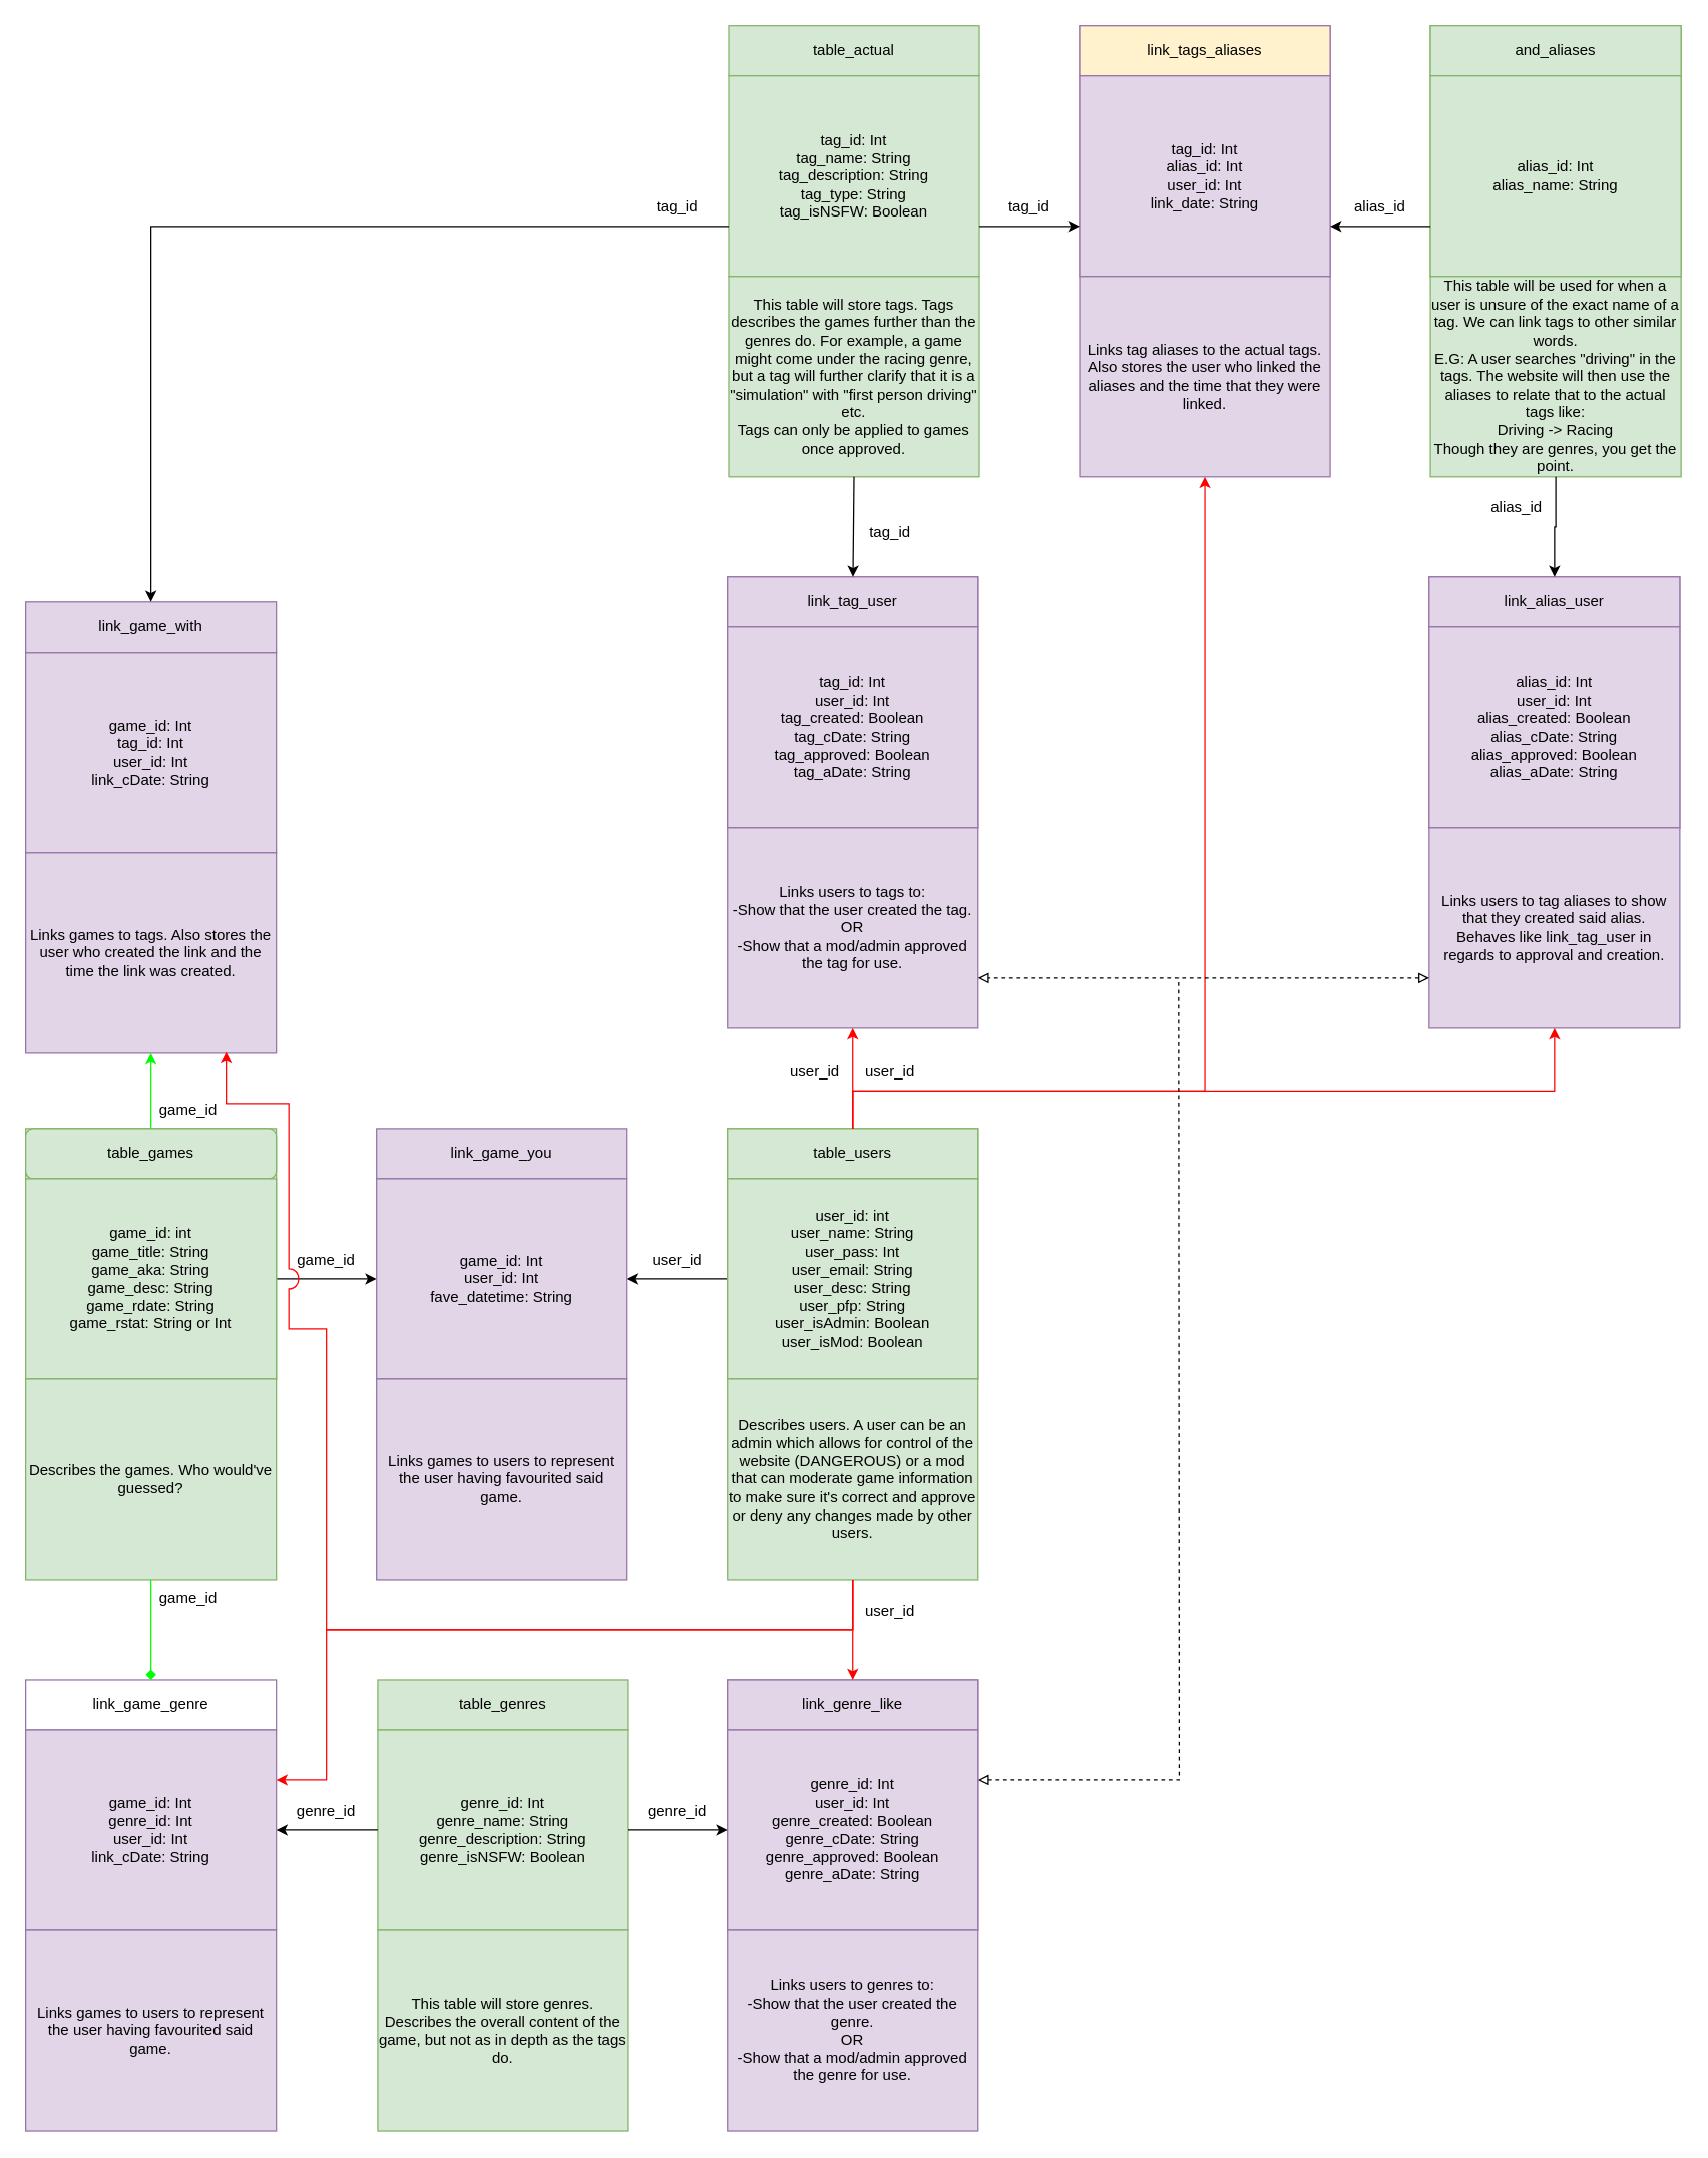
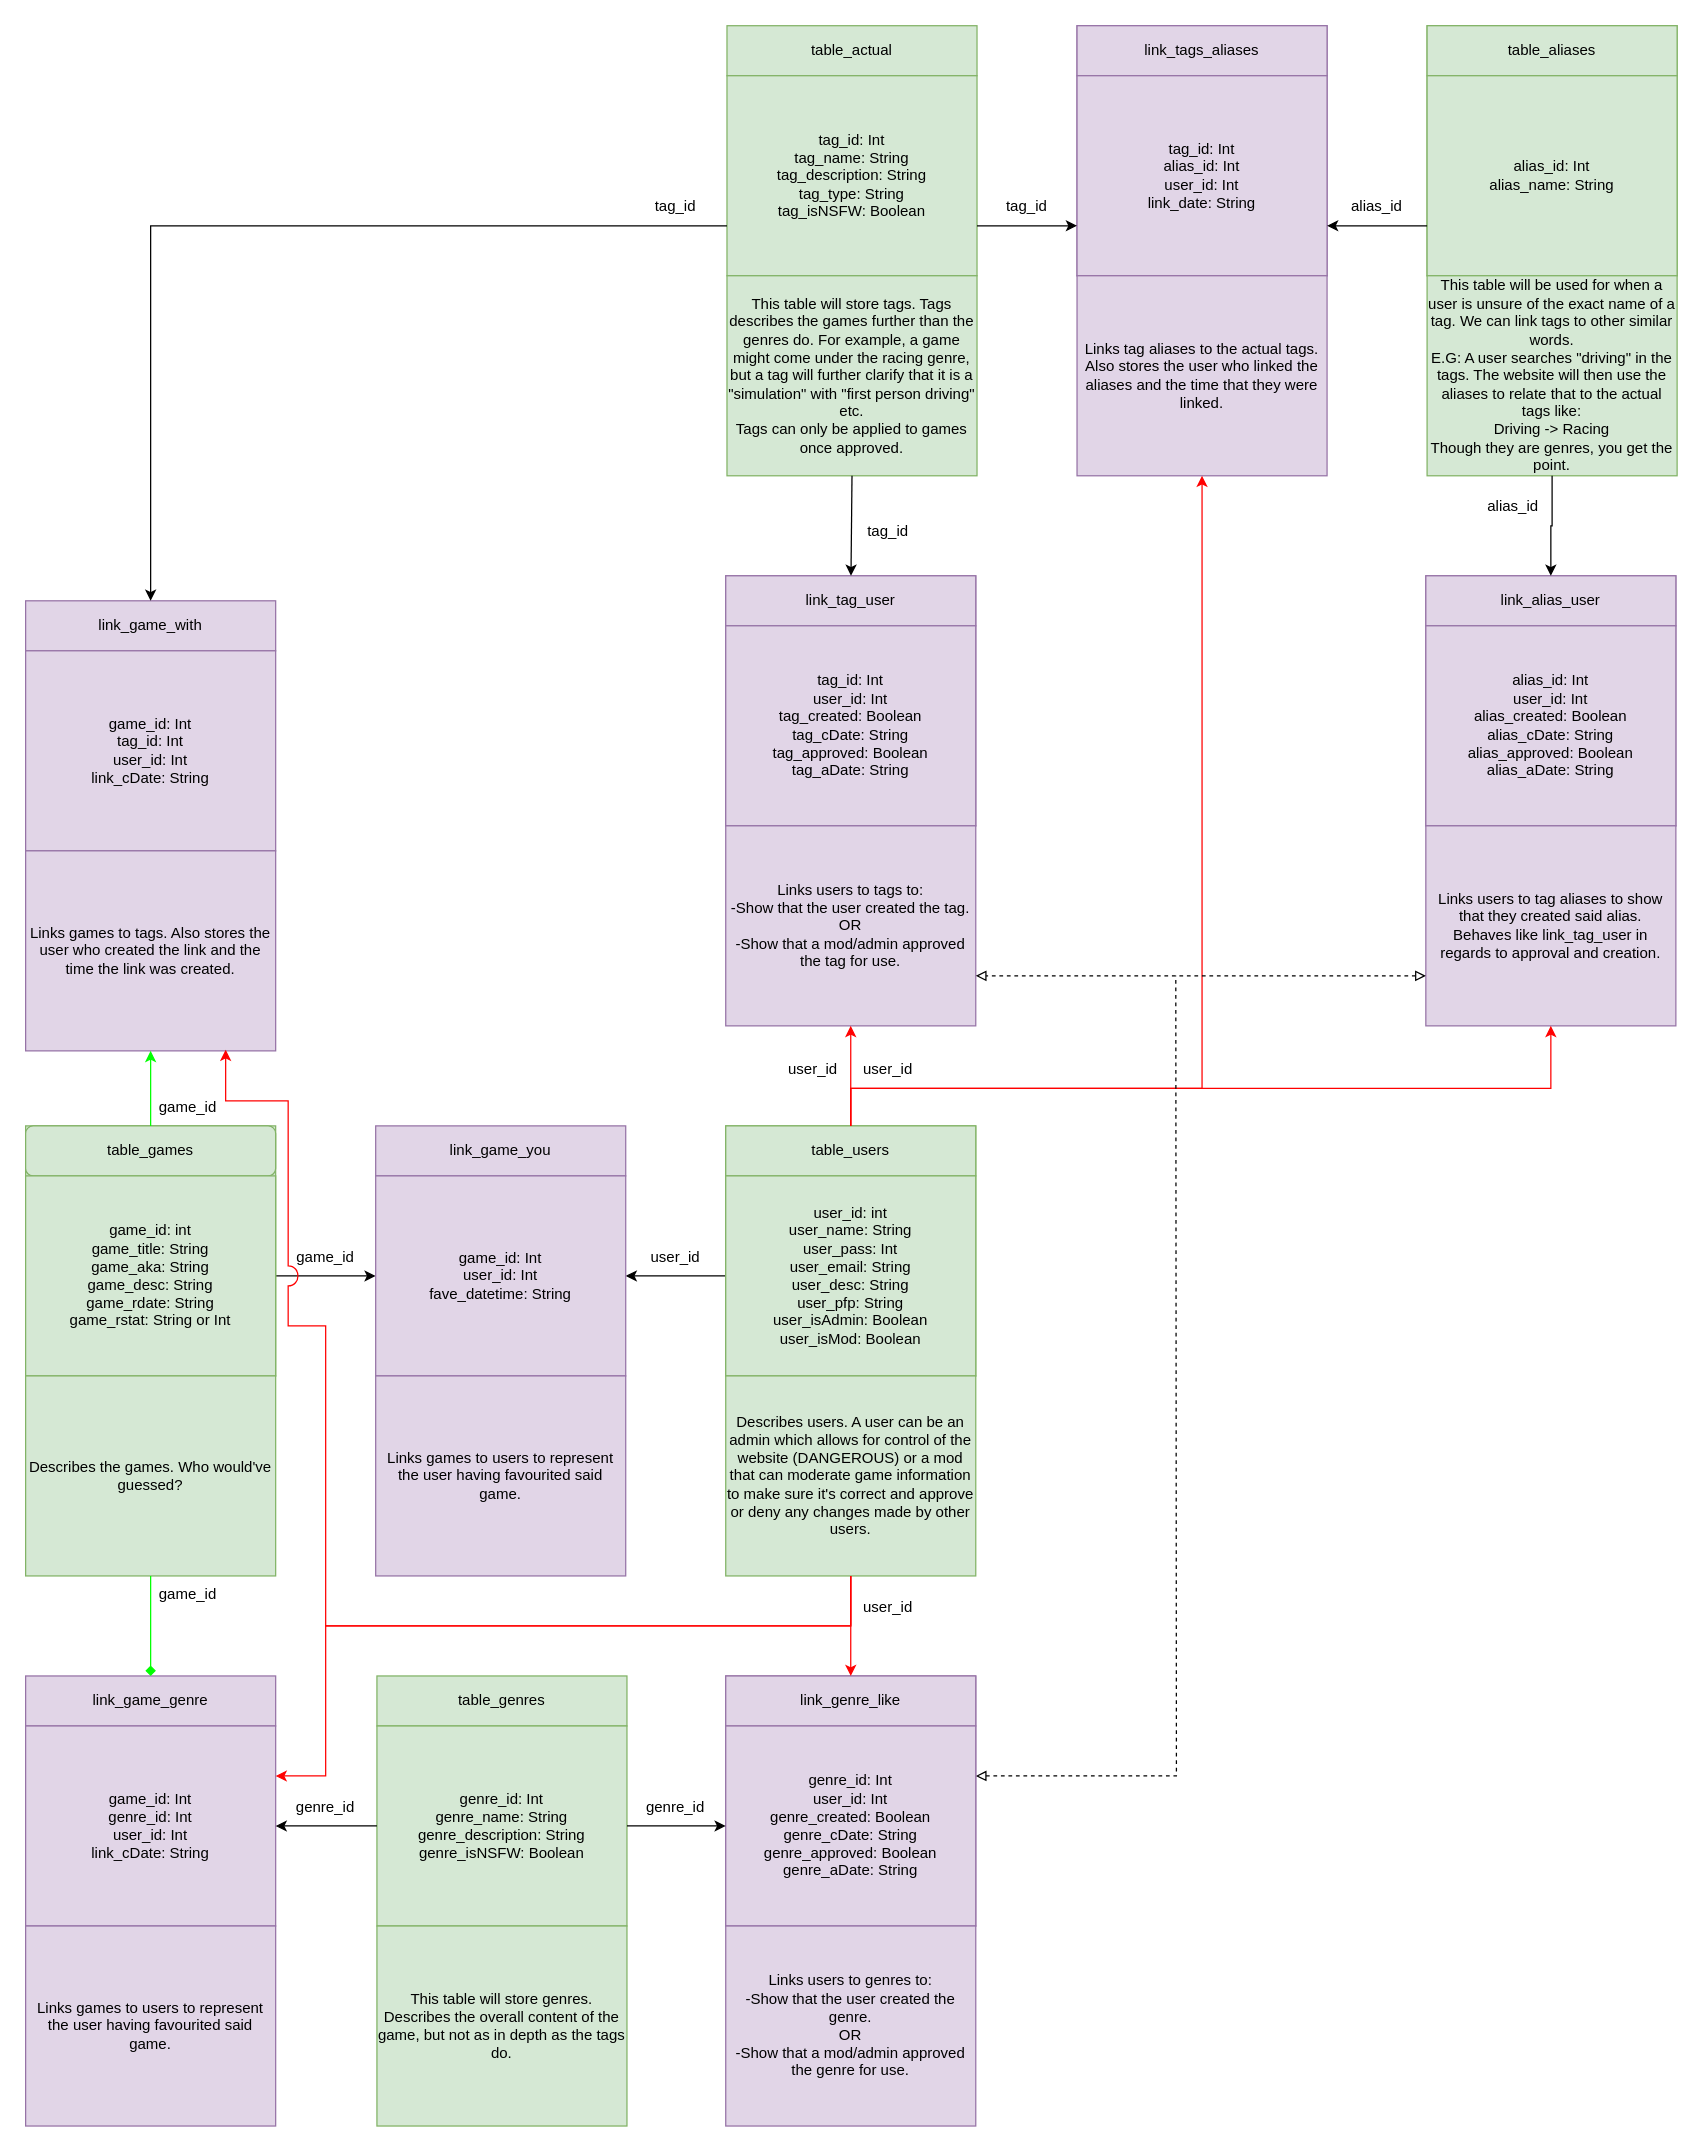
- <mxCell id="18" value="link_tags_aliases" style="rounded=0;whiteSpace=wrap;html=1;fillColor=#fff2cc;strokeColor=#9673a6;" parent="17" vertex="1"><mxGeometry width="200" height="40" as="geometry" /></mxCell>
+ <mxCell id="18" value="link_tags_aliases" style="rounded=0;whiteSpace=wrap;html=1;fillColor=#e1d5e7;strokeColor=#9673a6;" parent="17" vertex="1"><mxGeometry width="200" height="40" as="geometry" /></mxCell>
- <mxCell id="8" value="and_aliases" style="rounded=0;whiteSpace=wrap;html=1;fillColor=#d5e8d4;strokeColor=#82b366;" parent="7" vertex="1"><mxGeometry width="200" height="40" as="geometry" /></mxCell>
+ <mxCell id="8" value="table_aliases" style="rounded=0;whiteSpace=wrap;html=1;fillColor=#d5e8d4;strokeColor=#82b366;" parent="7" vertex="1"><mxGeometry width="200" height="40" as="geometry" /></mxCell>
- <mxCell id="76" value="link_game_genre" style="rounded=0;whiteSpace=wrap;html=1;fillColor=#ffffff;strokeColor=#9673a6;" parent="75" vertex="1"><mxGeometry width="200" height="40" as="geometry" /></mxCell>
+ <mxCell id="76" value="link_game_genre" style="rounded=0;whiteSpace=wrap;html=1;fillColor=#e1d5e7;strokeColor=#9673a6;" parent="75" vertex="1"><mxGeometry width="200" height="40" as="geometry" /></mxCell>
